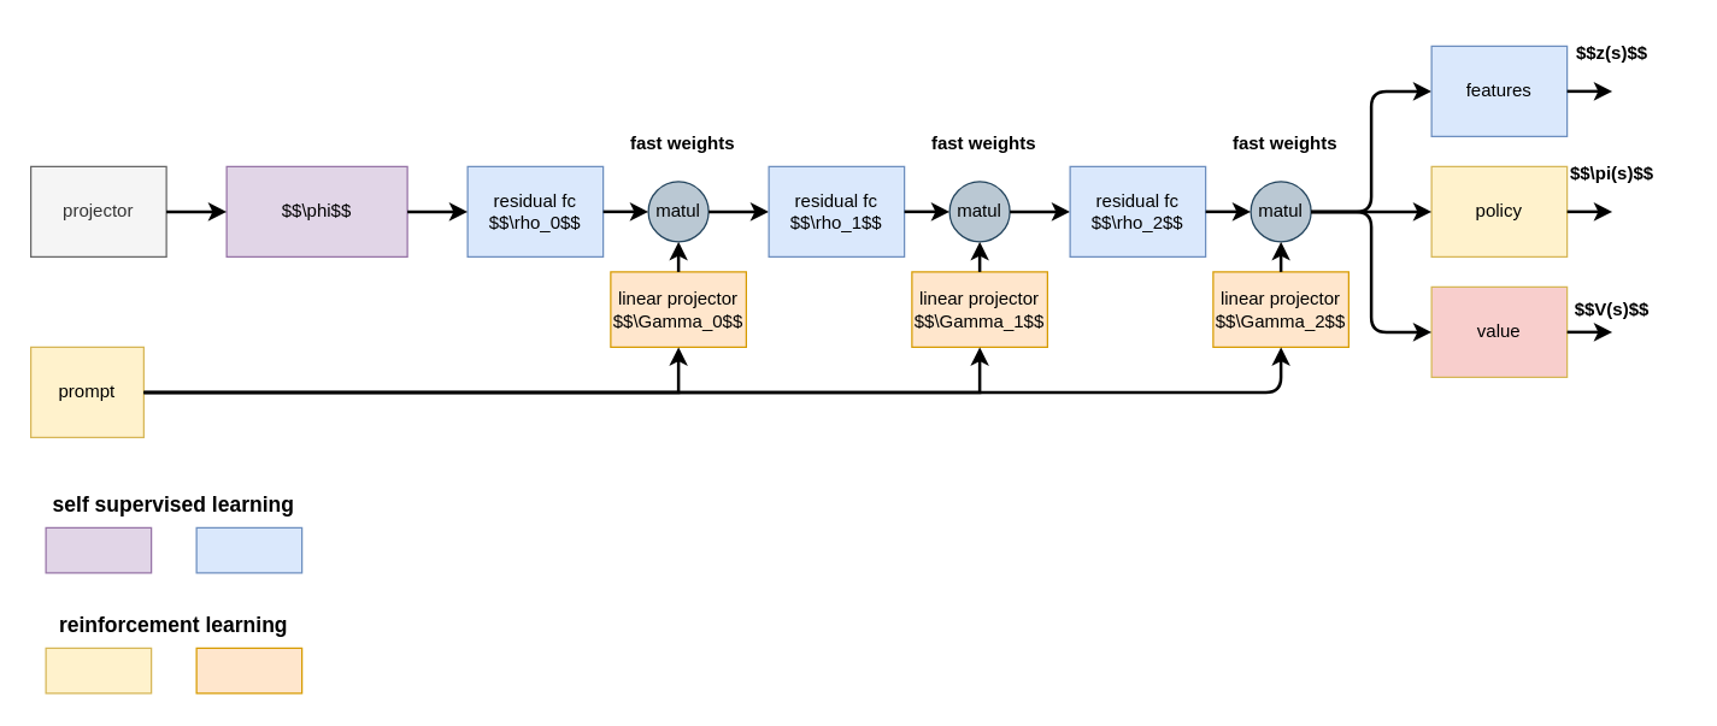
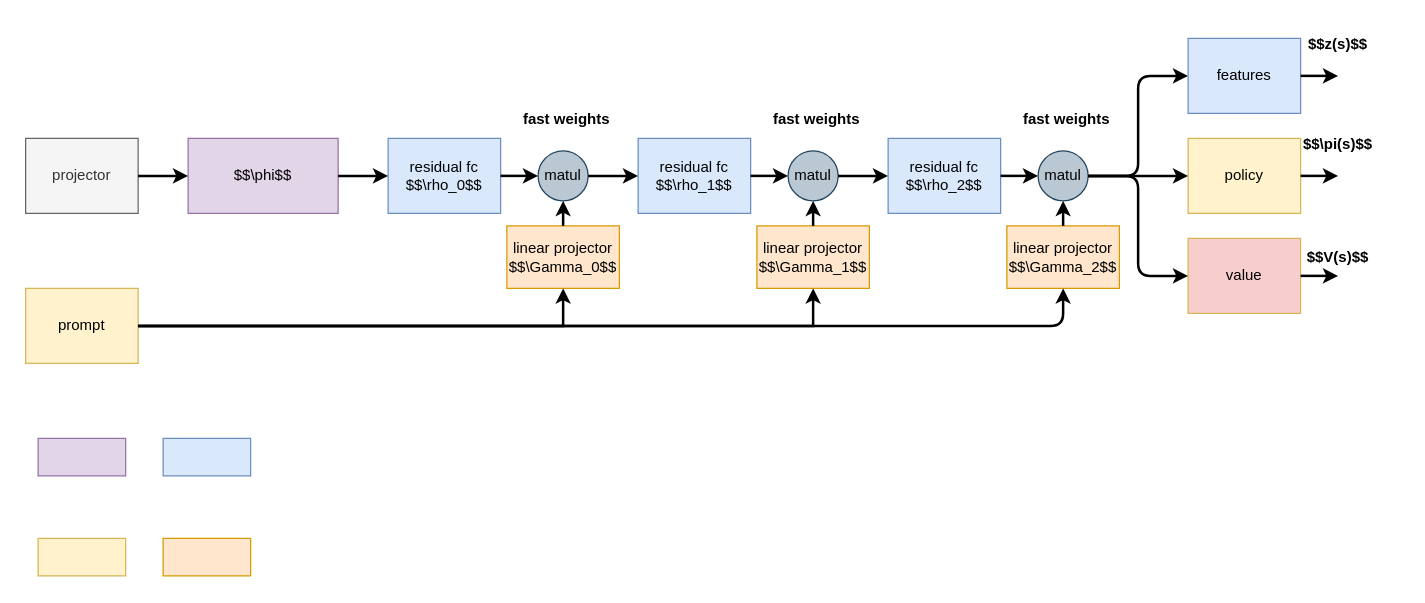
- <mxCell id="5" value="prompt" style="rounded=0;whiteSpace=wrap;html=1;fillColor=#fff2cc;strokeColor=#d6b656;" vertex="1" parent="1"><mxGeometry x="20" y="230" width="75" height="60" as="geometry" /></mxCell>
+ <mxCell id="5" value="prompt" style="rounded=0;whiteSpace=wrap;html=1;fillColor=#fff2cc;strokeColor=#d6b656;" vertex="1" parent="1"><mxGeometry x="20" y="230" width="90" height="60" as="geometry" /></mxCell>
- <mxCell id="44" value="self supervised learning" style="text;html=1;strokeColor=none;fillColor=none;align=center;verticalAlign=middle;whiteSpace=wrap;rounded=0;fontSize=14;fontStyle=1" vertex="1" parent="1"><mxGeometry x="30" y="320" width="170" height="30" as="geometry" /></mxCell>
- <mxCell id="47" value="reinforcement learning" style="text;html=1;strokeColor=none;fillColor=none;align=center;verticalAlign=middle;whiteSpace=wrap;rounded=0;fontSize=14;fontStyle=1" vertex="1" parent="1"><mxGeometry x="30" y="400" width="170" height="30" as="geometry" /></mxCell>
